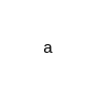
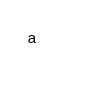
- <mxCell id="2" value="a" style="text;html=1;align=center;verticalAlign=middle;resizable=0;points=[];autosize=1;strokeColor=none;fillColor=none;" parent="1" vertex="1"><mxGeometry x="20" y="20" width="30" height="30" as="geometry" /></mxCell>
+ <mxCell id="2" value="a" style="text;html=1;align=center;verticalAlign=middle;resizable=0;points=[];autosize=1;strokeColor=none;fillColor=none;" parent="1" vertex="1"><mxGeometry x="10" y="15" width="30" height="30" as="geometry" /></mxCell>
